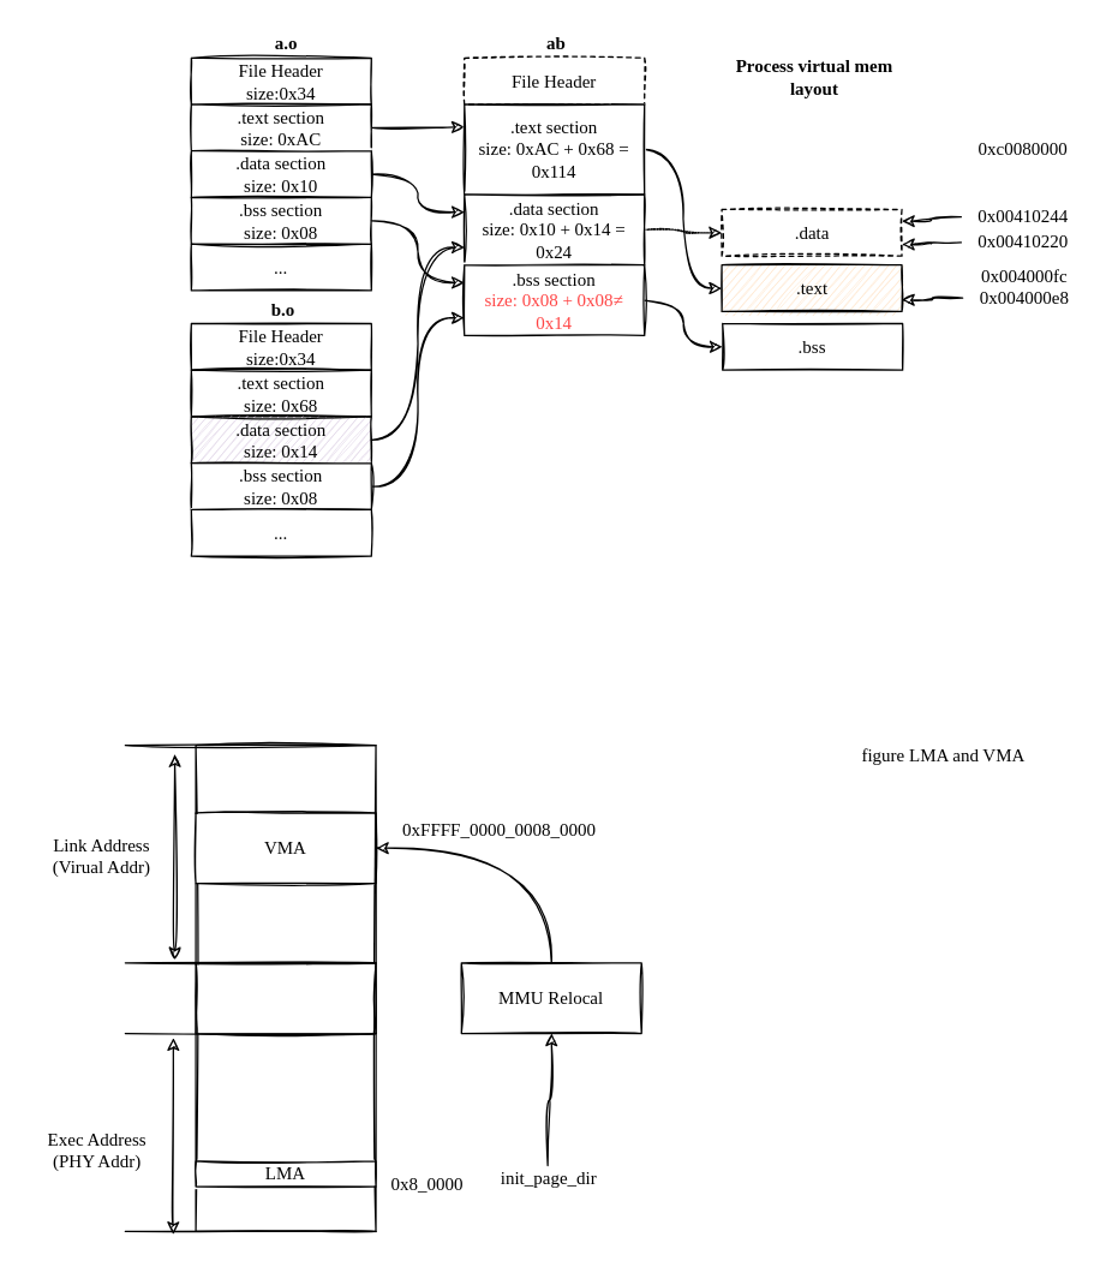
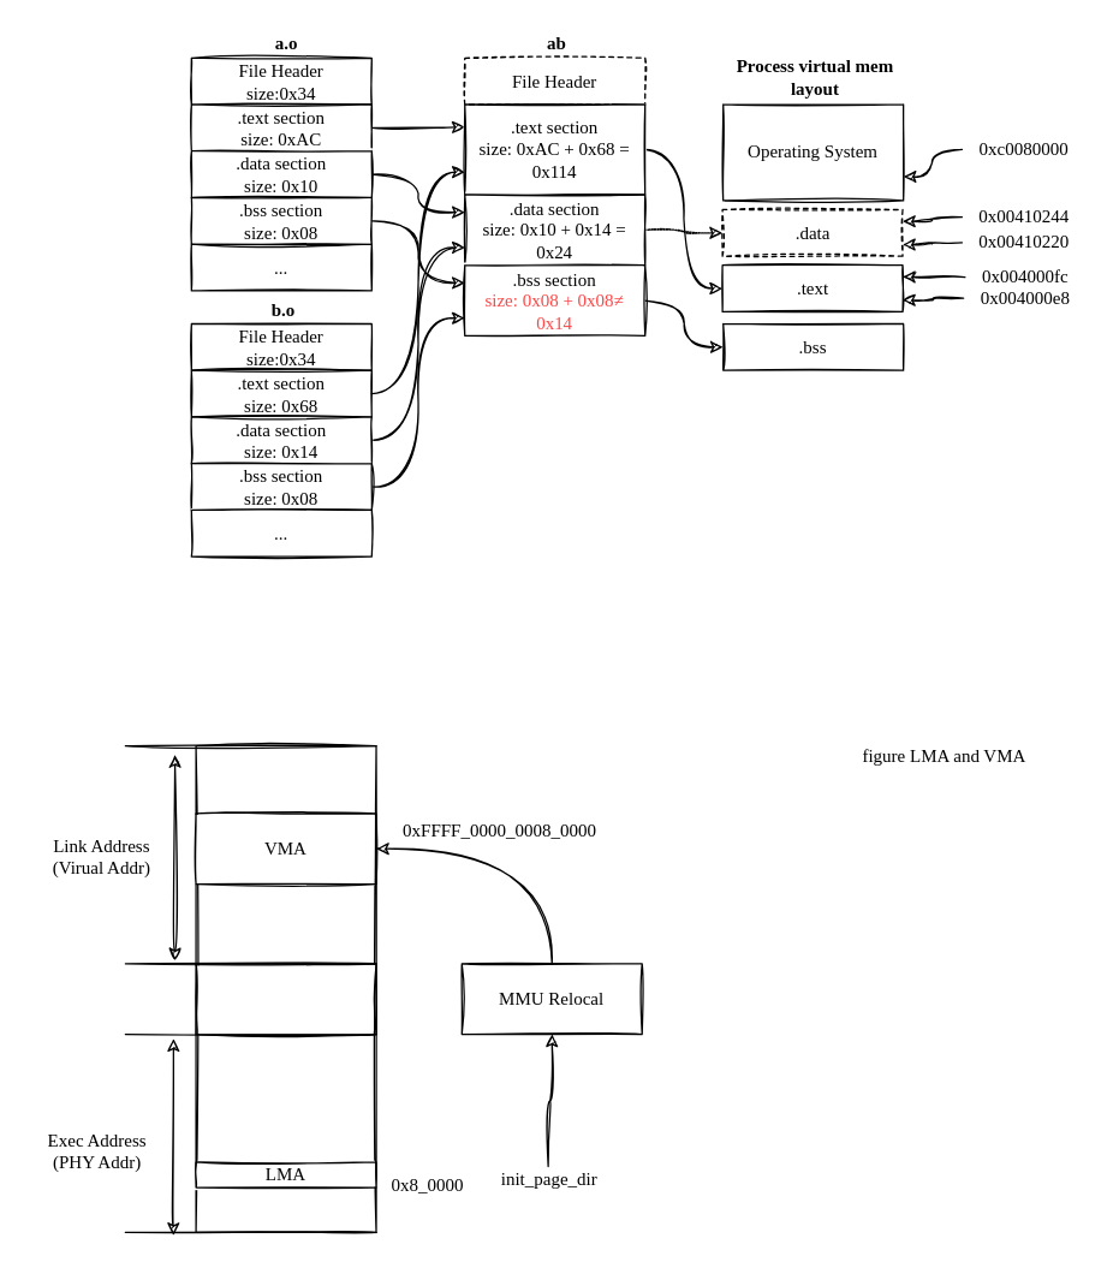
+ <mxCell id="12" value="Operating System" style="rounded=0;whiteSpace=wrap;html=1;sketch=1;fontFamily=Comic Sans MS;" parent="1" vertex="1"><mxGeometry x="481" y="69" width="120" height="64" as="geometry" /></mxCell>
+ <mxCell id="17" style="edgeStyle=orthogonalEdgeStyle;rounded=0;orthogonalLoop=1;jettySize=auto;html=1;entryX=1;entryY=0.75;entryDx=0;entryDy=0;sketch=1;fontFamily=Comic Sans MS;curved=1;" parent="1" source="18" target="12" edge="1"><mxGeometry relative="1" as="geometry" /></mxCell>
+ <mxCell id="33" style="edgeStyle=orthogonalEdgeStyle;sketch=1;orthogonalLoop=1;jettySize=auto;html=1;exitX=1;exitY=0.5;exitDx=0;exitDy=0;entryX=0;entryY=0.75;entryDx=0;entryDy=0;fontFamily=Comic Sans MS;curved=1;rounded=0;" parent="1" source="34" target="10" edge="1"><mxGeometry relative="1" as="geometry" /></mxCell>
+ <mxCell id="25" style="edgeStyle=orthogonalEdgeStyle;sketch=1;orthogonalLoop=1;jettySize=auto;html=1;entryX=1;entryY=0.25;entryDx=0;entryDy=0;fontFamily=Comic Sans MS;curved=1;rounded=0;" parent="1" source="26" target="14" edge="1"><mxGeometry relative="1" as="geometry" /></mxCell>
- <mxCell id="14" value=".text" style="rounded=0;whiteSpace=wrap;html=1;sketch=1;fontFamily=Comic Sans MS;fillColor=#ffe6cc;" parent="1" vertex="1"><mxGeometry x="480.5" y="176" width="120" height="31" as="geometry" /></mxCell>
+ <mxCell id="14" value=".text" style="rounded=0;whiteSpace=wrap;html=1;sketch=1;fontFamily=Comic Sans MS;" parent="1" vertex="1"><mxGeometry x="480.5" y="176" width="120" height="31" as="geometry" /></mxCell>
- <mxCell id="36" value=".data section&lt;br&gt;size: 0x14" style="rounded=0;whiteSpace=wrap;html=1;sketch=1;fontFamily=Comic Sans MS;fillColor=#e1d5e7;" parent="1" vertex="1"><mxGeometry x="127" y="277" width="120" height="31" as="geometry" /></mxCell>
+ <mxCell id="36" value=".data section&lt;br&gt;size: 0x14" style="rounded=0;whiteSpace=wrap;html=1;sketch=1;fontFamily=Comic Sans MS;" parent="1" vertex="1"><mxGeometry x="127" y="277" width="120" height="31" as="geometry" /></mxCell>
